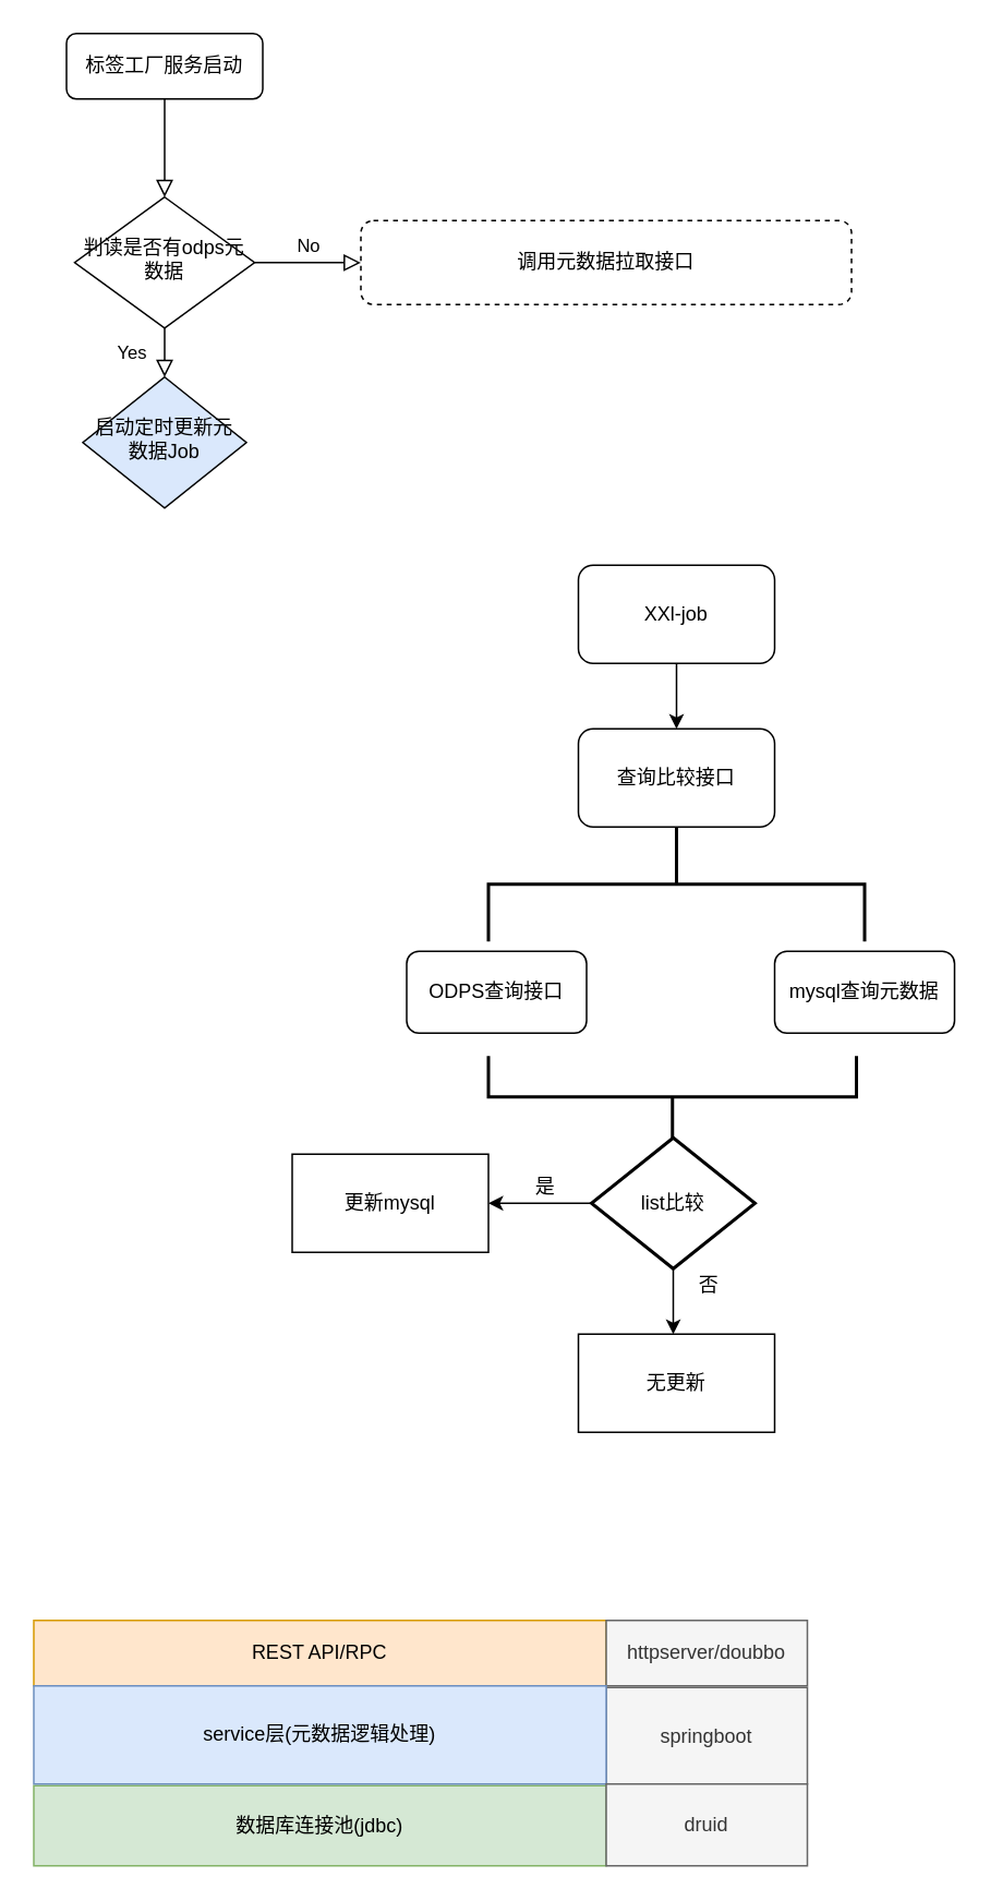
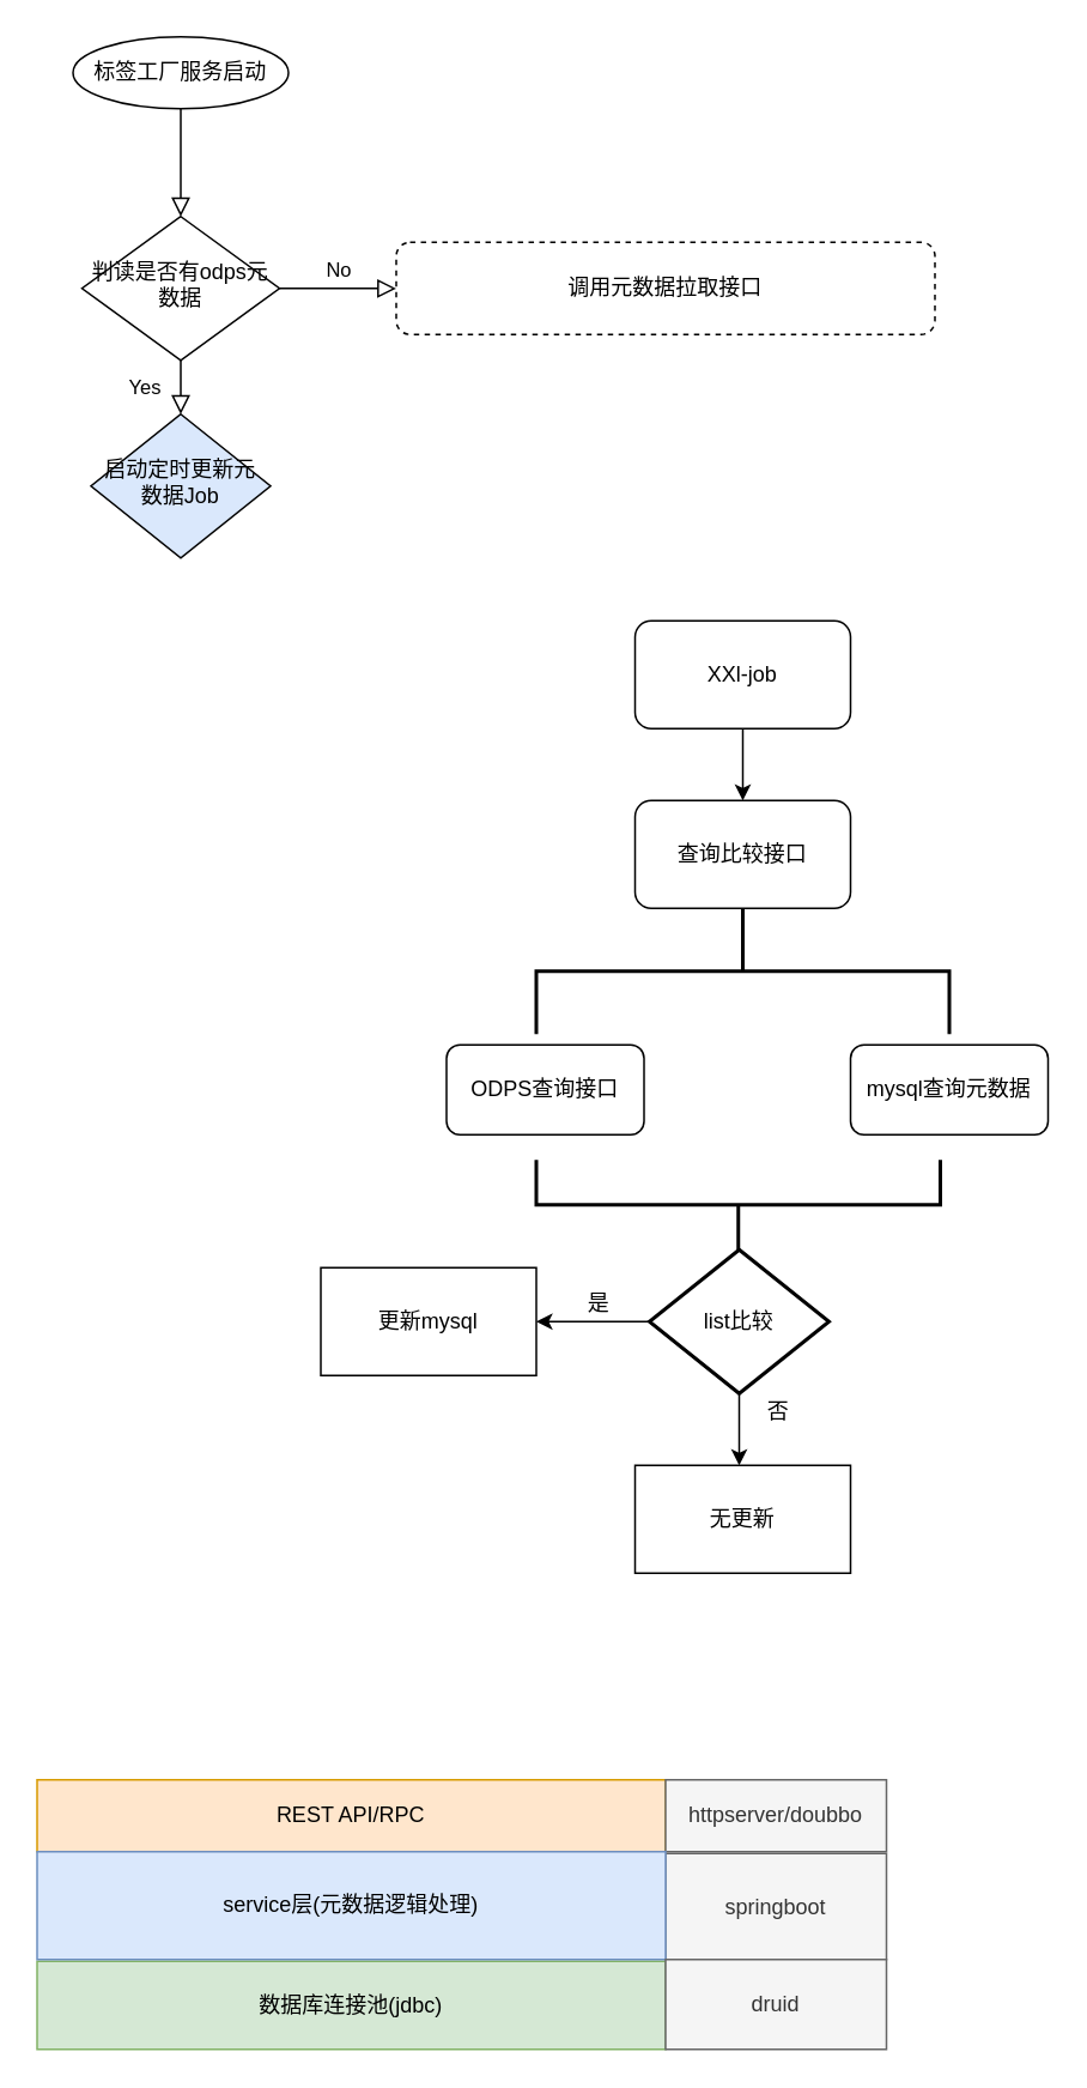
- <mxCell id="3" value="标签工厂服务启动" style="rounded=1;whiteSpace=wrap;html=1;fontSize=12;glass=0;strokeWidth=1;shadow=0;" parent="1" vertex="1"><mxGeometry x="40" y="20" width="120" height="40" as="geometry" /></mxCell>
+ <mxCell id="3" value="标签工厂服务启动" style="ellipse;whiteSpace=wrap;html=1;fontSize=12;glass=0;strokeWidth=1;shadow=0;" parent="1" vertex="1"><mxGeometry x="40" y="20" width="120" height="40" as="geometry" /></mxCell>
